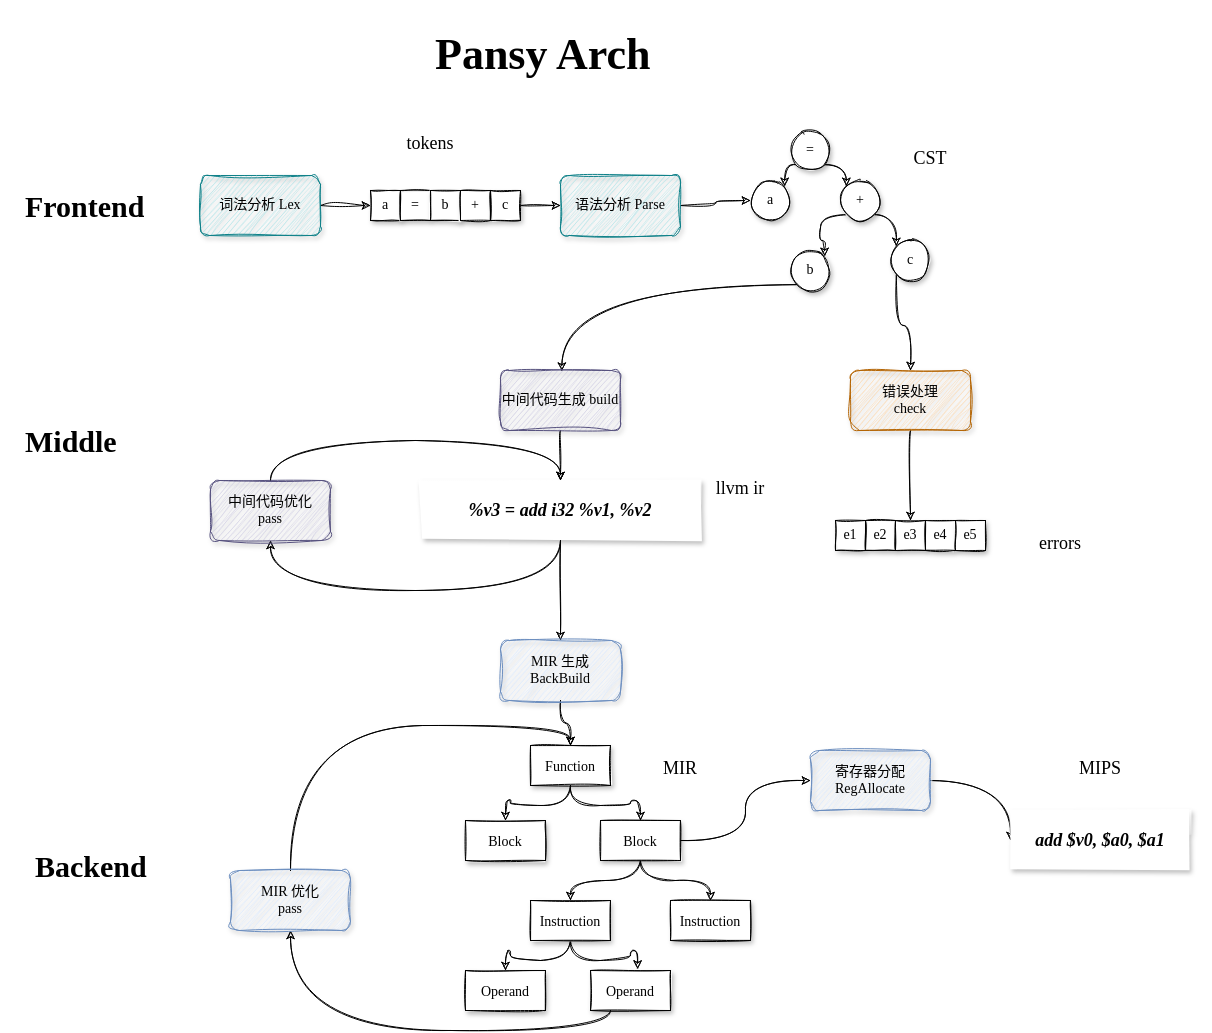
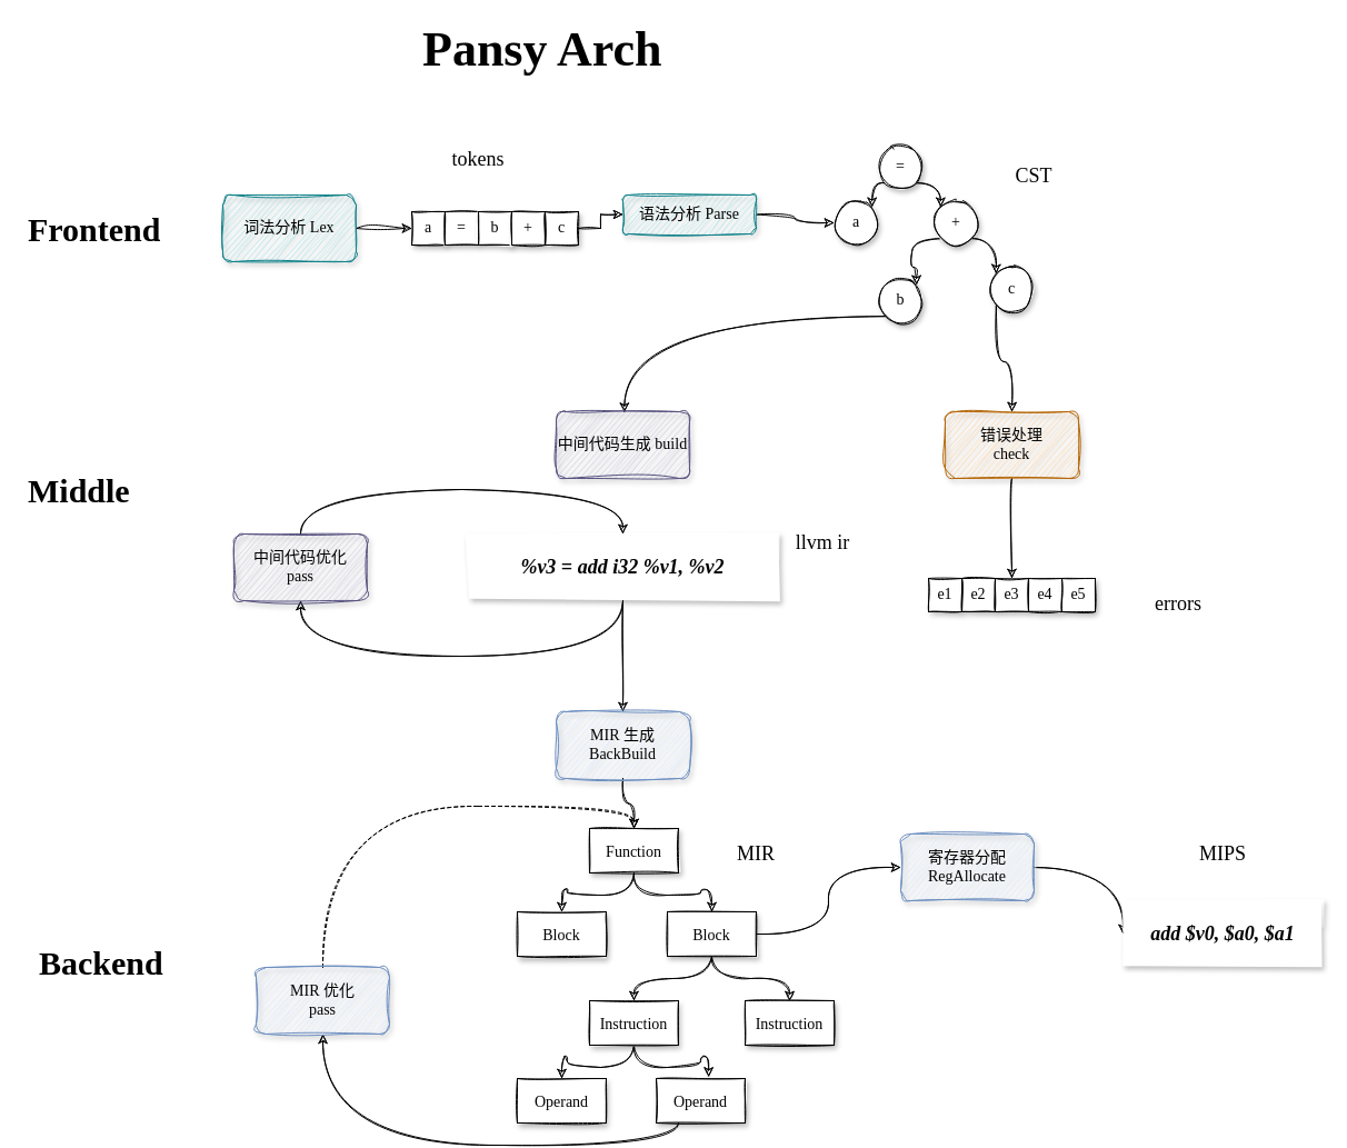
- <mxCell id="24" value="&lt;h1&gt;&lt;font style=&quot;font-size: 44px;&quot;&gt;Pansy Arch&lt;/font&gt;&lt;/h1&gt;" style="text;html=1;strokeColor=none;fillColor=none;spacing=5;spacingTop=-20;whiteSpace=wrap;overflow=hidden;rounded=0;shadow=1;sketch=1;fillStyle=auto;fontFamily=Comic Sans MS;fontSize=14;" vertex="1" parent="1"><mxGeometry x="430" y="20" width="320" height="70" as="geometry" /></mxCell>
+ <mxCell id="24" value="&lt;h1&gt;&lt;font style=&quot;font-size: 44px;&quot;&gt;Pansy Arch&lt;/font&gt;&lt;/h1&gt;" style="text;html=1;strokeColor=none;fillColor=none;spacing=5;spacingTop=-20;whiteSpace=wrap;overflow=hidden;rounded=0;shadow=1;sketch=1;fillStyle=auto;fontFamily=Comic Sans MS;fontSize=14;" vertex="1" parent="1"><mxGeometry x="375" y="10" width="320" height="70" as="geometry" /></mxCell>
- <mxCell id="5" value="&lt;font face=&quot;Comic Sans MS&quot;&gt;&lt;span style=&quot;font-size: 14px;&quot;&gt;语法分析 Parse&lt;/span&gt;&lt;/font&gt;" style="rounded=1;whiteSpace=wrap;html=1;fillColor=#b0e3e6;strokeColor=#0e8088;fillStyle=auto;sketch=1;curveFitting=1;jiggle=2;shadow=1;" vertex="1" parent="1"><mxGeometry x="560" y="175" width="120" height="60" as="geometry" /></mxCell>
+ <mxCell id="5" value="&lt;font face=&quot;Comic Sans MS&quot;&gt;&lt;span style=&quot;font-size: 14px;&quot;&gt;语法分析 Parse&lt;/span&gt;&lt;/font&gt;" style="rounded=1;whiteSpace=wrap;html=1;fillColor=#b0e3e6;strokeColor=#0e8088;fillStyle=auto;sketch=1;curveFitting=1;jiggle=2;shadow=1;" vertex="1" parent="1"><mxGeometry x="560" y="175" width="120" height="35" as="geometry" /></mxCell>
- <mxCell id="34" style="edgeStyle=orthogonalEdgeStyle;curved=1;rounded=0;sketch=1;orthogonalLoop=1;jettySize=auto;html=1;exitX=0.5;exitY=1;exitDx=0;exitDy=0;entryX=0.5;entryY=0;entryDx=0;entryDy=0;fontFamily=Times New Roman;fontSize=18;" edge="1" parent="1" source="35" target="38"><mxGeometry relative="1" as="geometry" /></mxCell>
- <mxCell id="61" style="edgeStyle=orthogonalEdgeStyle;curved=1;rounded=0;sketch=1;orthogonalLoop=1;jettySize=auto;html=1;exitX=0.5;exitY=0;exitDx=0;exitDy=0;entryX=0.5;entryY=0;entryDx=0;entryDy=0;fontFamily=Comic Sans MS;fontSize=14;" edge="1" parent="1" source="62" target="48"><mxGeometry relative="1" as="geometry" /></mxCell>
+ <mxCell id="61" style="edgeStyle=orthogonalEdgeStyle;curved=1;rounded=0;sketch=1;orthogonalLoop=1;jettySize=auto;html=1;exitX=0.5;exitY=0;exitDx=0;exitDy=0;entryX=0.5;entryY=0;entryDx=0;entryDy=0;fontFamily=Comic Sans MS;fontSize=14;dashed=1;" edge="1" parent="1" source="62" target="48"><mxGeometry relative="1" as="geometry" /></mxCell>
